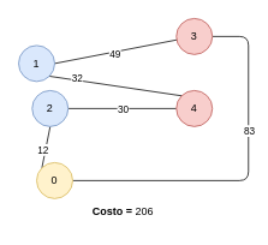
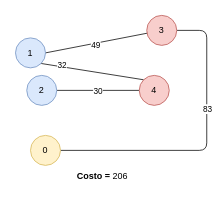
- <mxCell id="15" value="4" style="ellipse;whiteSpace=wrap;html=1;aspect=fixed;fillColor=#f8cecc;strokeColor=#b85450;" parent="1" vertex="1"><mxGeometry x="195" y="100" width="40" height="40" as="geometry" /></mxCell>
+ <mxCell id="15" value="4" style="ellipse;whiteSpace=wrap;html=1;aspect=fixed;fillColor=#f8cecc;strokeColor=#b85450;" parent="1" vertex="1"><mxGeometry x="185" y="100" width="40" height="40" as="geometry" /></mxCell>
- <mxCell id="12" style="edgeStyle=none;rounded=0;orthogonalLoop=1;jettySize=auto;html=1;exitX=0.5;exitY=1;exitDx=0;exitDy=0;entryX=0;entryY=0;entryDx=0;entryDy=0;endArrow=none;endFill=0;strokeColor=default;" parent="1" source="14" target="16" edge="1"><mxGeometry relative="1" as="geometry" /></mxCell>
- <mxCell id="13" value="12" style="edgeLabel;html=1;align=center;verticalAlign=middle;resizable=0;points=[];" parent="12" vertex="1" connectable="0"><mxGeometry x="0.163" relative="1" as="geometry"><mxPoint x="-3" y="-1" as="offset" /></mxGeometry></mxCell>
